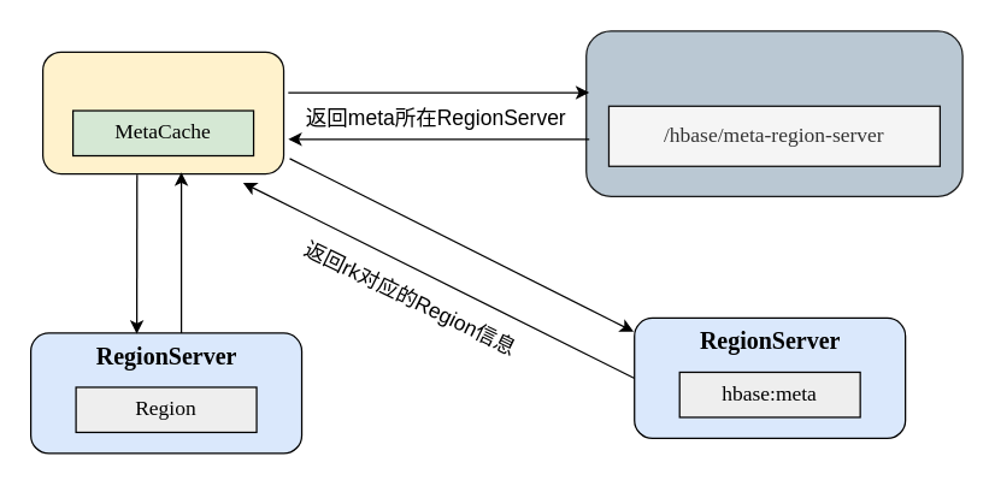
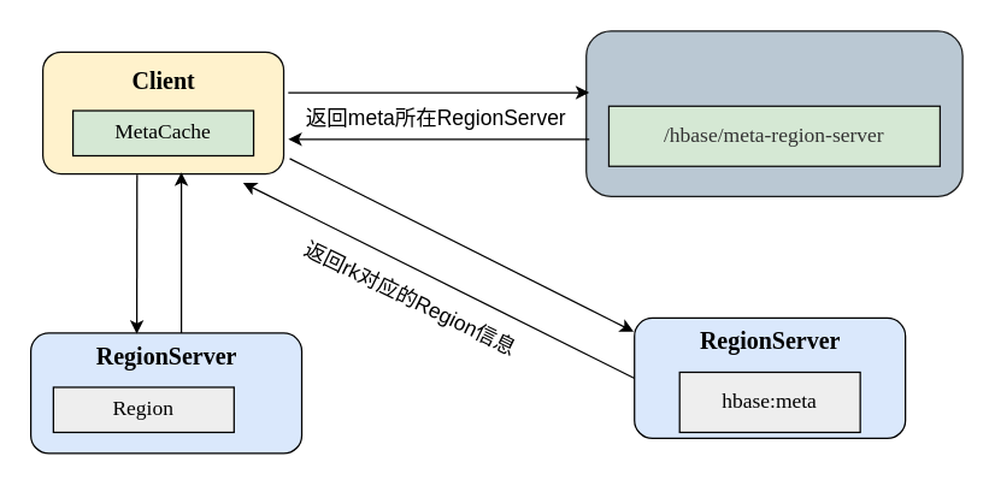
+ <mxCell id="9" value="&lt;b style=&quot;border-color: var(--border-color);&quot;&gt;&lt;font style=&quot;border-color: var(--border-color); font-size: 16px;&quot; face=&quot;Verdana&quot;&gt;Client&lt;/font&gt;&lt;/b&gt;" style="text;html=1;align=center;verticalAlign=middle;resizable=0;points=[];autosize=1;strokeColor=none;fillColor=none;" vertex="1" parent="1"><mxGeometry x="68" y="38" width="80" height="30" as="geometry" /></mxCell>
- <mxCell id="4" value="&lt;font style=&quot;font-size: 14px;&quot; face=&quot;Verdana&quot;&gt;/hbase/meta-region-server&lt;/font&gt;" style="rounded=0;whiteSpace=wrap;html=1;fillColor=#f5f5f5;fontColor=#333333;strokeColor=#0d0c0c;" vertex="1" parent="1"><mxGeometry x="404" y="70" width="220" height="40" as="geometry" /></mxCell>
+ <mxCell id="4" value="&lt;font style=&quot;font-size: 14px;&quot; face=&quot;Verdana&quot;&gt;/hbase/meta-region-server&lt;/font&gt;" style="rounded=0;whiteSpace=wrap;html=1;fillColor=#d5e8d4;fontColor=#333333;strokeColor=#0d0c0c;" vertex="1" parent="1"><mxGeometry x="404" y="70" width="220" height="40" as="geometry" /></mxCell>
- <mxCell id="8" value="&lt;font style=&quot;font-size: 14px;&quot; face=&quot;Verdana&quot;&gt;hbase:meta&lt;/font&gt;" style="rounded=0;whiteSpace=wrap;html=1;fillColor=#eeeeee;strokeColor=#000000;" vertex="1" parent="1"><mxGeometry x="451" y="247" width="120" height="30" as="geometry" /></mxCell>
+ <mxCell id="8" value="&lt;font style=&quot;font-size: 14px;&quot; face=&quot;Verdana&quot;&gt;hbase:meta&lt;/font&gt;" style="rounded=0;whiteSpace=wrap;html=1;fillColor=#eeeeee;strokeColor=#000000;" vertex="1" parent="1"><mxGeometry x="451" y="247" width="120" height="40" as="geometry" /></mxCell>
- <mxCell id="17" value="&lt;font style=&quot;font-size: 14px;&quot; face=&quot;Verdana&quot;&gt;Region&lt;/font&gt;" style="rounded=0;whiteSpace=wrap;html=1;fillColor=#eeeeee;strokeColor=#000000;" vertex="1" parent="1"><mxGeometry x="50" y="257" width="120" height="30" as="geometry" /></mxCell>
+ <mxCell id="17" value="&lt;font style=&quot;font-size: 14px;&quot; face=&quot;Verdana&quot;&gt;Region&lt;/font&gt;" style="rounded=0;whiteSpace=wrap;html=1;fillColor=#eeeeee;strokeColor=#000000;" vertex="1" parent="1"><mxGeometry x="35" y="257" width="120" height="30" as="geometry" /></mxCell>
